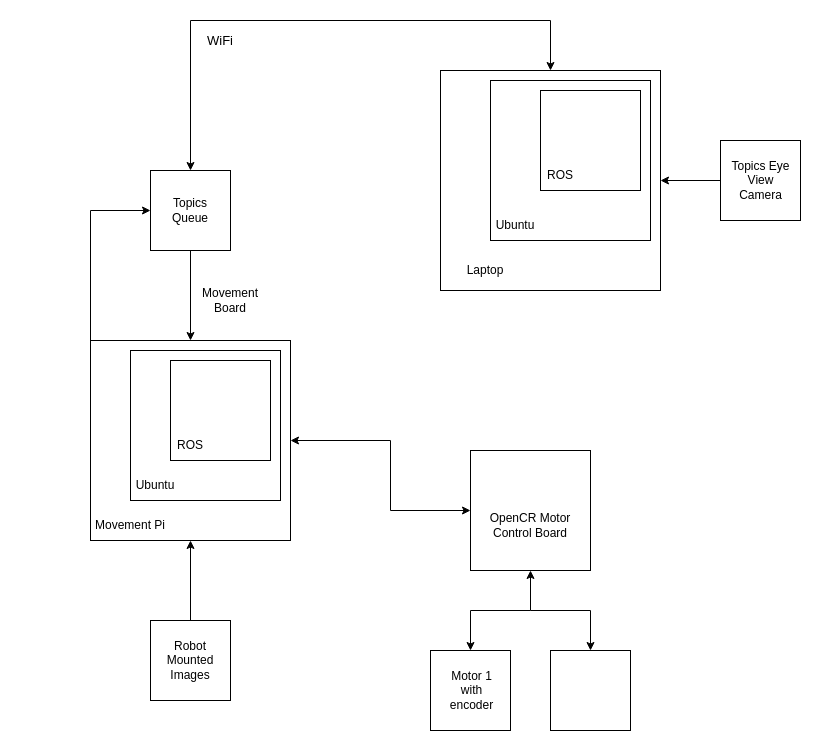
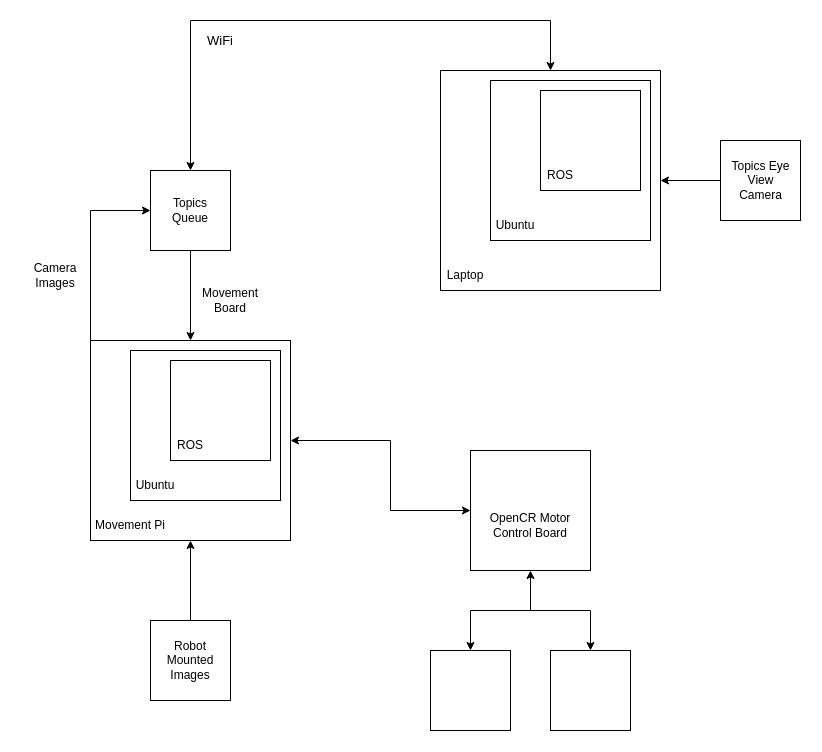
- <mxCell id="5" value="Laptop" style="text;html=1;strokeColor=none;fillColor=none;align=center;verticalAlign=middle;whiteSpace=wrap;rounded=0;" vertex="1" parent="1"><mxGeometry x="460" y="255" width="50" height="30" as="geometry" /></mxCell>
+ <mxCell id="5" value="Laptop" style="text;html=1;strokeColor=none;fillColor=none;align=center;verticalAlign=middle;whiteSpace=wrap;rounded=0;" vertex="1" parent="1"><mxGeometry x="440" y="260" width="50" height="30" as="geometry" /></mxCell>
+ <mxCell id="22" value="Camera Images" style="text;html=1;strokeColor=none;fillColor=none;align=center;verticalAlign=middle;whiteSpace=wrap;rounded=0;" vertex="1" parent="1"><mxGeometry x="20" y="255" width="70" height="40" as="geometry" /></mxCell>
- <mxCell id="30" value="Motor 1 with encoder" style="text;html=1;strokeColor=none;fillColor=none;align=center;verticalAlign=middle;whiteSpace=wrap;rounded=0;" vertex="1" parent="1"><mxGeometry x="439" y="665" width="65" height="50" as="geometry" /></mxCell>
